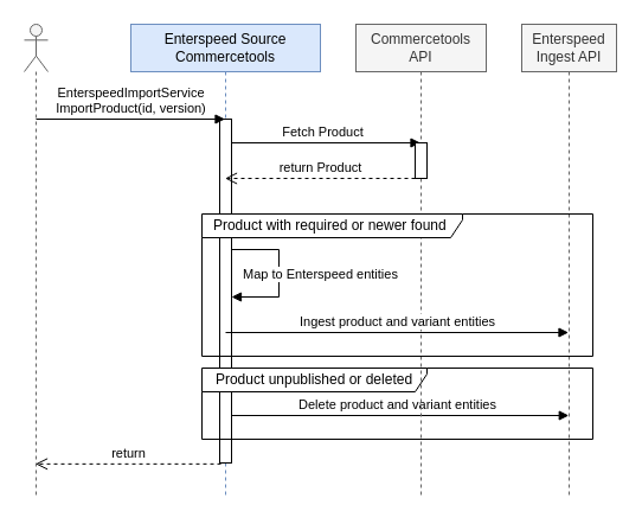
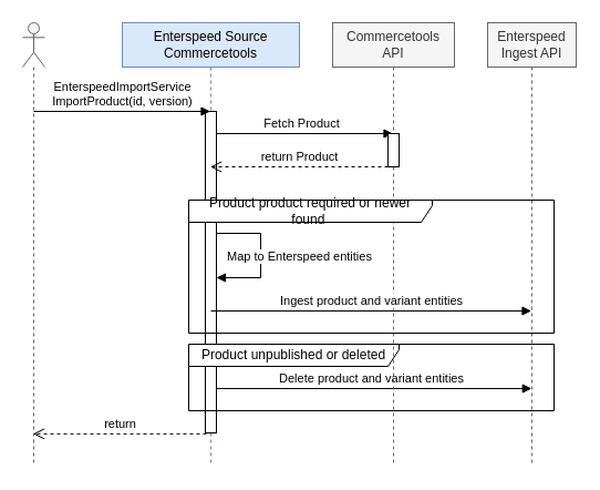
- <mxCell id="16" value="Product with required or newer found&amp;nbsp;" style="shape=umlFrame;whiteSpace=wrap;html=1;width=220;height=20;" vertex="1" parent="13"><mxGeometry x="-270" y="160" width="330" height="120" as="geometry" /></mxCell>
+ <mxCell id="16" value="Product product required or newer found&amp;nbsp;" style="shape=umlFrame;whiteSpace=wrap;html=1;width=220;height=20;" vertex="1" parent="13"><mxGeometry x="-270" y="160" width="330" height="120" as="geometry" /></mxCell>
